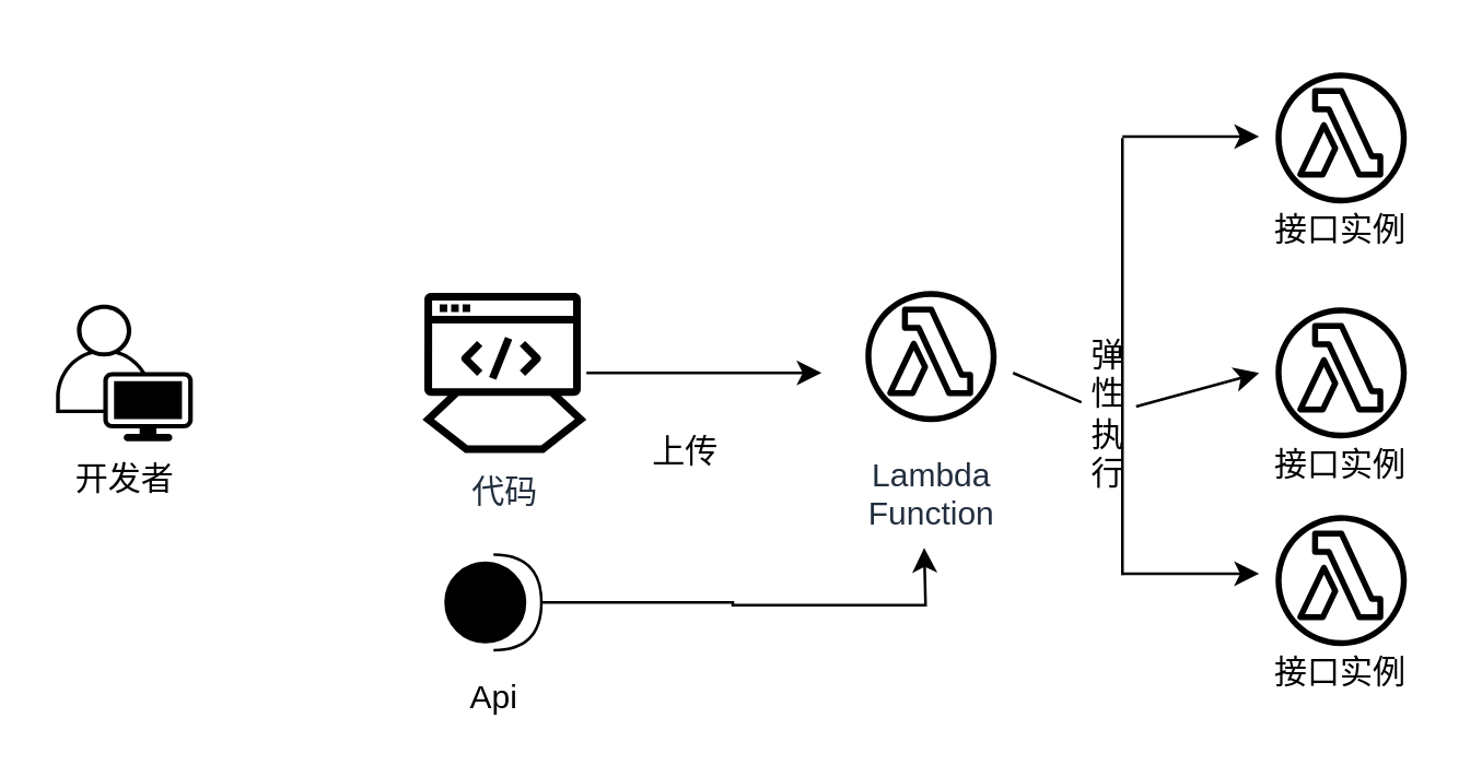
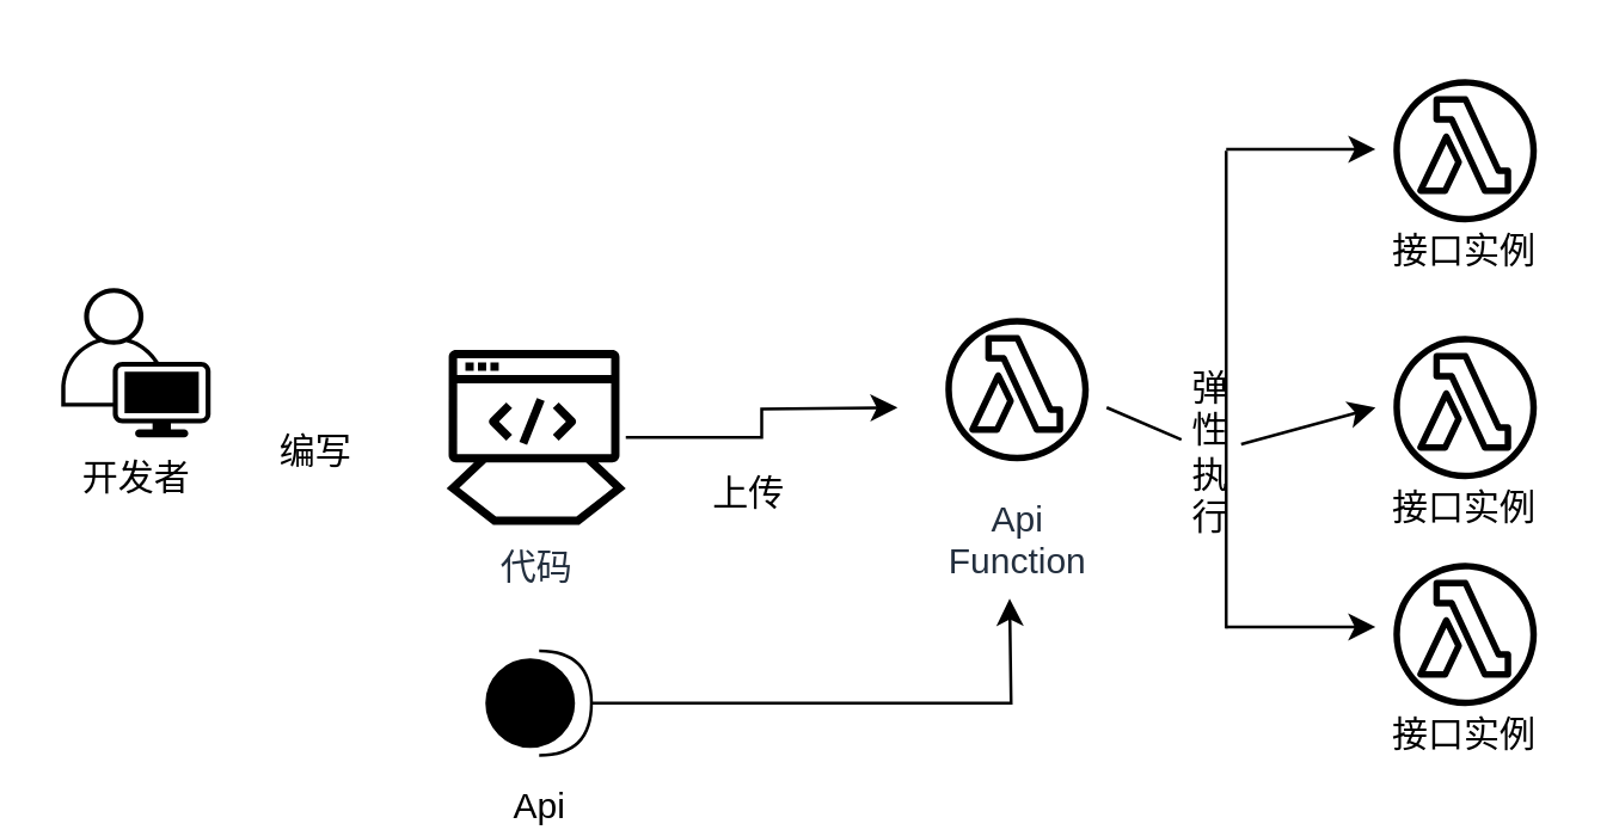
- <mxCell id="4" value="开发者" style="points=[[0.35,0,0],[0.98,0.51,0],[1,0.71,0],[0.67,1,0],[0,0.795,0],[0,0.65,0]];verticalLabelPosition=bottom;sketch=0;html=1;verticalAlign=top;aspect=fixed;align=center;pointerEvents=1;shape=mxgraph.cisco19.user;fillColor=#000000;strokeColor=none;" vertex="1" parent="1"><mxGeometry x="20" y="111" width="50" height="50" as="geometry" /></mxCell>
+ <mxCell id="4" value="开发者" style="points=[[0.35,0,0],[0.98,0.51,0],[1,0.71,0],[0.67,1,0],[0,0.795,0],[0,0.65,0]];verticalLabelPosition=bottom;sketch=0;html=1;verticalAlign=top;aspect=fixed;align=center;pointerEvents=1;shape=mxgraph.cisco19.user;fillColor=#000000;strokeColor=none;" vertex="1" parent="1"><mxGeometry x="20" y="96" width="50" height="50" as="geometry" /></mxCell>
- <mxCell id="3" value="代码" style="sketch=0;outlineConnect=0;fontColor=#232F3E;gradientColor=none;fillColor=#000000;strokeColor=none;dashed=0;verticalLabelPosition=bottom;verticalAlign=top;align=center;html=1;fontSize=12;fontStyle=0;aspect=fixed;shape=mxgraph.aws4.mainframe_modernization_developer;" vertex="1" parent="1"><mxGeometry x="154" y="106" width="60" height="60" as="geometry" /></mxCell>
+ <mxCell id="3" value="代码" style="sketch=0;outlineConnect=0;fontColor=#232F3E;gradientColor=none;fillColor=#000000;strokeColor=none;dashed=0;verticalLabelPosition=bottom;verticalAlign=top;align=center;html=1;fontSize=12;fontStyle=0;aspect=fixed;shape=mxgraph.aws4.mainframe_modernization_developer;" vertex="1" parent="1"><mxGeometry x="149" y="116" width="60" height="60" as="geometry" /></mxCell>
+ <mxCell id="5" value="编写" style="text;html=1;align=center;verticalAlign=middle;resizable=0;points=[];autosize=1;strokeColor=none;fillColor=none;" vertex="1" parent="1"><mxGeometry x="80" y="136" width="50" height="30" as="geometry" /></mxCell>
- <mxCell id="7" value="Lambda&#10;Function" style="sketch=0;outlineConnect=0;fontColor=#232F3E;gradientColor=none;strokeColor=#000000;fillColor=#ffffff;dashed=0;verticalLabelPosition=bottom;verticalAlign=top;align=center;html=1;fontSize=12;fontStyle=0;aspect=fixed;shape=mxgraph.aws4.resourceIcon;resIcon=mxgraph.aws4.lambda_function;" vertex="1" parent="1"><mxGeometry x="310" y="100" width="60" height="60" as="geometry" /></mxCell>
+ <mxCell id="7" value="Api&#10;Function" style="sketch=0;outlineConnect=0;fontColor=#232F3E;gradientColor=none;strokeColor=#000000;fillColor=#ffffff;dashed=0;verticalLabelPosition=bottom;verticalAlign=top;align=center;html=1;fontSize=12;fontStyle=0;aspect=fixed;shape=mxgraph.aws4.resourceIcon;resIcon=mxgraph.aws4.lambda_function;" vertex="1" parent="1"><mxGeometry x="310" y="100" width="60" height="60" as="geometry" /></mxCell>
- <mxCell id="24" value="Api" style="shape=providedRequiredInterface;html=1;verticalLabelPosition=bottom;sketch=0;strokeColor=#000000;fillColor=#000000;" vertex="1" parent="1"><mxGeometry x="162.5" y="202.5" width="35" height="35" as="geometry" /></mxCell>
+ <mxCell id="24" value="Api" style="shape=providedRequiredInterface;html=1;verticalLabelPosition=bottom;sketch=0;strokeColor=#000000;fillColor=#000000;" vertex="1" parent="1"><mxGeometry x="162.5" y="217.5" width="35" height="35" as="geometry" /></mxCell>
